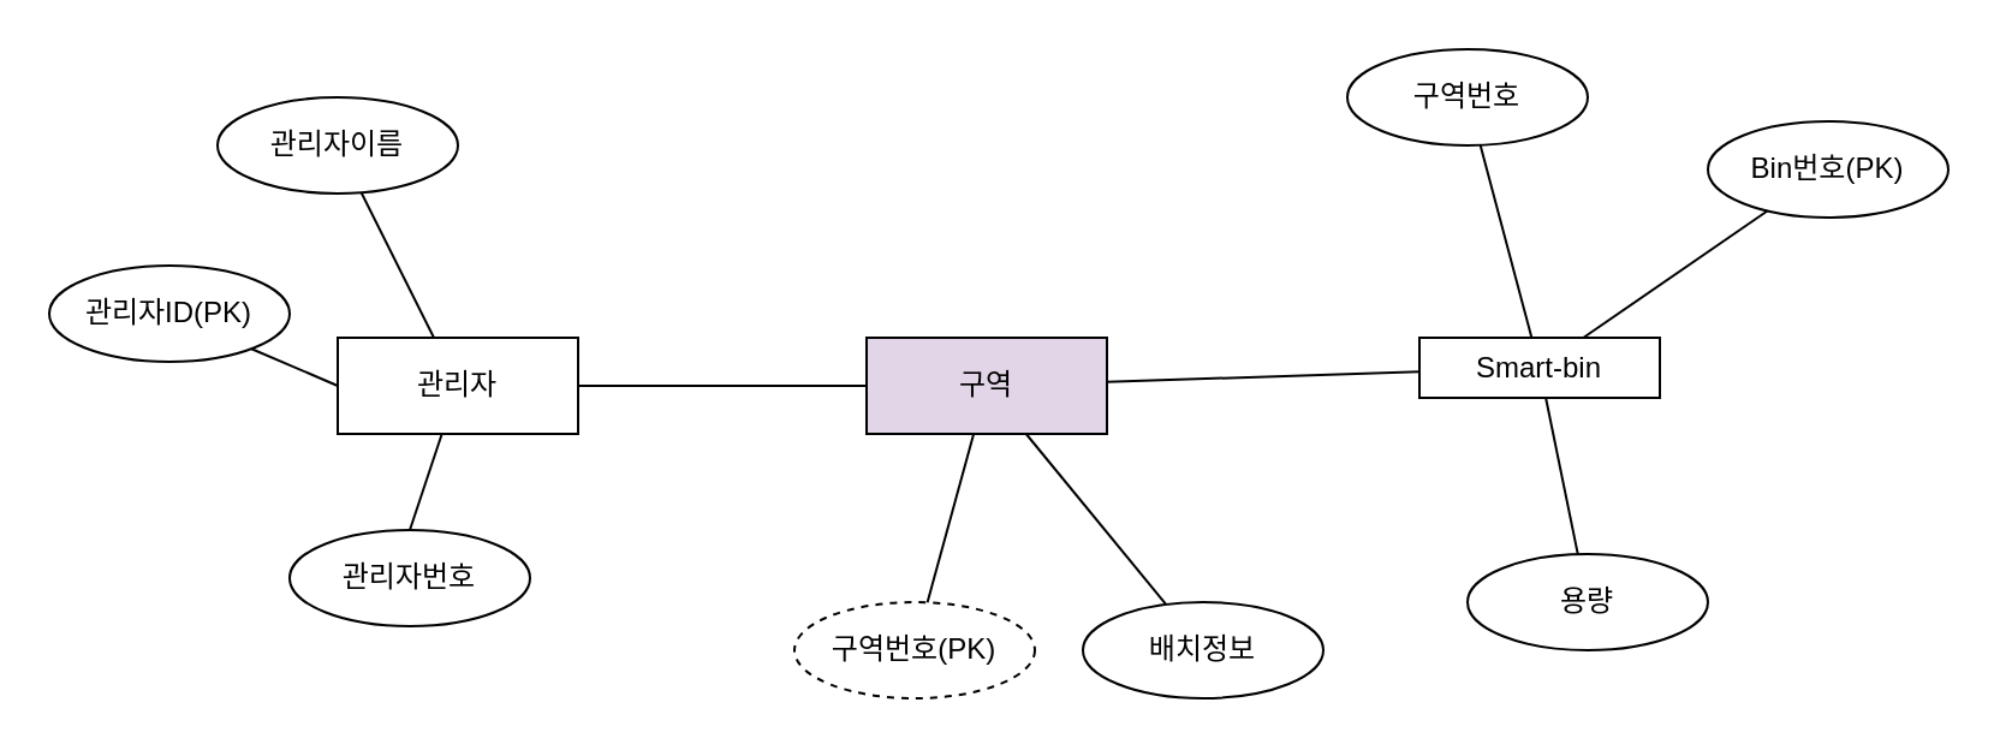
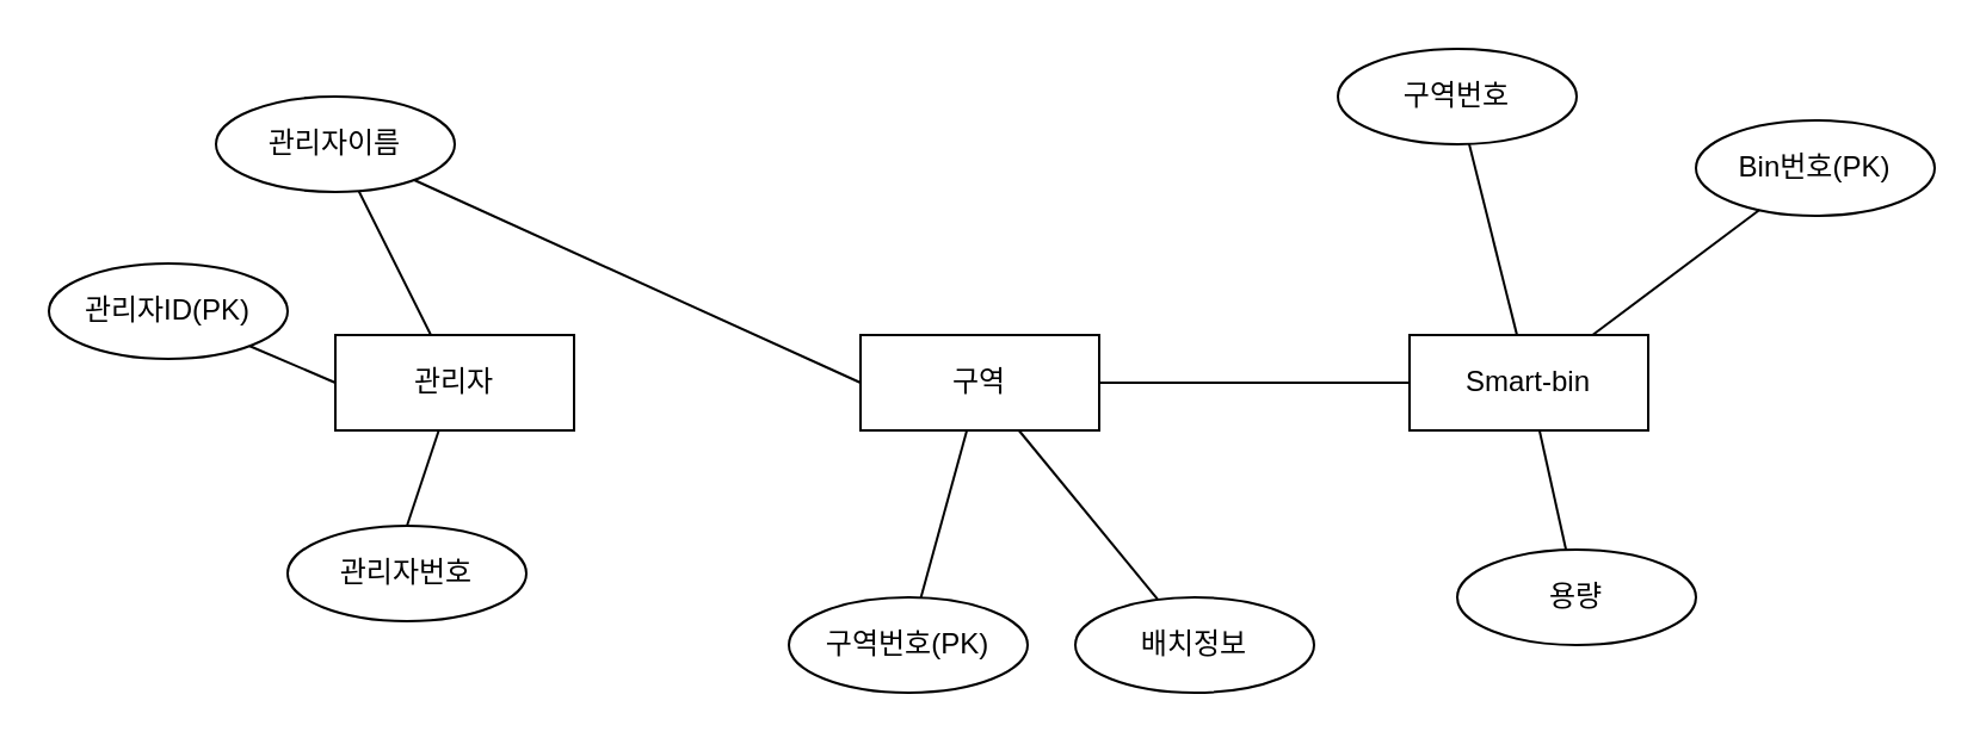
- <mxCell id="3" value="Smart-bin" style="whiteSpace=wrap;html=1;align=center;" parent="1" vertex="1"><mxGeometry x="590" y="140" width="100" height="25" as="geometry" /></mxCell>
+ <mxCell id="3" value="Smart-bin" style="whiteSpace=wrap;html=1;align=center;" parent="1" vertex="1"><mxGeometry x="590" y="140" width="100" height="40" as="geometry" /></mxCell>
- <mxCell id="18" value="" style="endArrow=none;html=1;rounded=0;exitX=0;exitY=0.5;exitDx=0;exitDy=0;" parent="1" source="14" target="2" edge="1"><mxGeometry width="50" height="50" relative="1" as="geometry"><mxPoint x="400" y="270" as="sourcePoint" /><mxPoint x="450" y="220" as="targetPoint" /></mxGeometry></mxCell>
+ <mxCell id="18" value="" style="endArrow=none;html=1;rounded=0;exitX=0;exitY=0.5;exitDx=0;exitDy=0;" parent="1" source="14" target="11" edge="1"><mxGeometry width="50" height="50" relative="1" as="geometry"><mxPoint x="400" y="270" as="sourcePoint" /><mxPoint x="450" y="220" as="targetPoint" /></mxGeometry></mxCell>
- <mxCell id="14" value="구역" style="whiteSpace=wrap;html=1;align=center;fillColor=#e1d5e7;" parent="1" vertex="1"><mxGeometry x="360" y="140" width="100" height="40" as="geometry" /></mxCell>
+ <mxCell id="14" value="구역" style="whiteSpace=wrap;html=1;align=center;" parent="1" vertex="1"><mxGeometry x="360" y="140" width="100" height="40" as="geometry" /></mxCell>
- <mxCell id="15" value="구역번호(PK)" style="ellipse;whiteSpace=wrap;html=1;align=center;dashed=1;" parent="1" vertex="1"><mxGeometry x="330" y="250" width="100" height="40" as="geometry" /></mxCell>
+ <mxCell id="15" value="구역번호(PK)" style="ellipse;whiteSpace=wrap;html=1;align=center;" parent="1" vertex="1"><mxGeometry x="330" y="250" width="100" height="40" as="geometry" /></mxCell>
